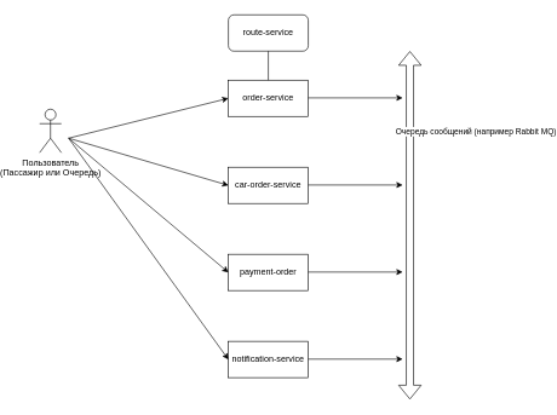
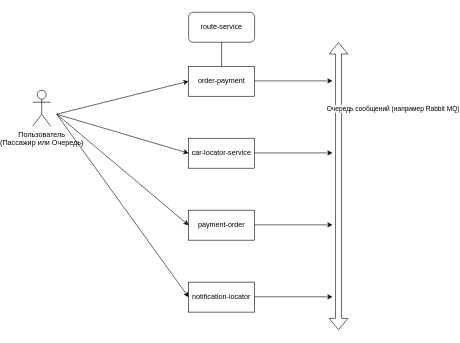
- <mxCell id="5" value="order-service" style="html=1;whiteSpace=wrap;" parent="1" vertex="1"><mxGeometry x="280" y="110" width="110" height="50" as="geometry" /></mxCell>
+ <mxCell id="5" value="order-payment" style="html=1;whiteSpace=wrap;" parent="1" vertex="1"><mxGeometry x="280" y="110" width="110" height="50" as="geometry" /></mxCell>
- <mxCell id="6" value="car-order-service" style="html=1;whiteSpace=wrap;" parent="1" vertex="1"><mxGeometry x="280" y="230" width="110" height="50" as="geometry" /></mxCell>
+ <mxCell id="6" value="car-locator-service" style="html=1;whiteSpace=wrap;" parent="1" vertex="1"><mxGeometry x="280" y="230" width="110" height="50" as="geometry" /></mxCell>
- <mxCell id="16" value="notification-service" style="html=1;whiteSpace=wrap;" parent="1" vertex="1"><mxGeometry x="280" y="470" width="110" height="50" as="geometry" /></mxCell>
+ <mxCell id="16" value="notification-locator" style="html=1;whiteSpace=wrap;" parent="1" vertex="1"><mxGeometry x="280" y="470" width="110" height="50" as="geometry" /></mxCell>
